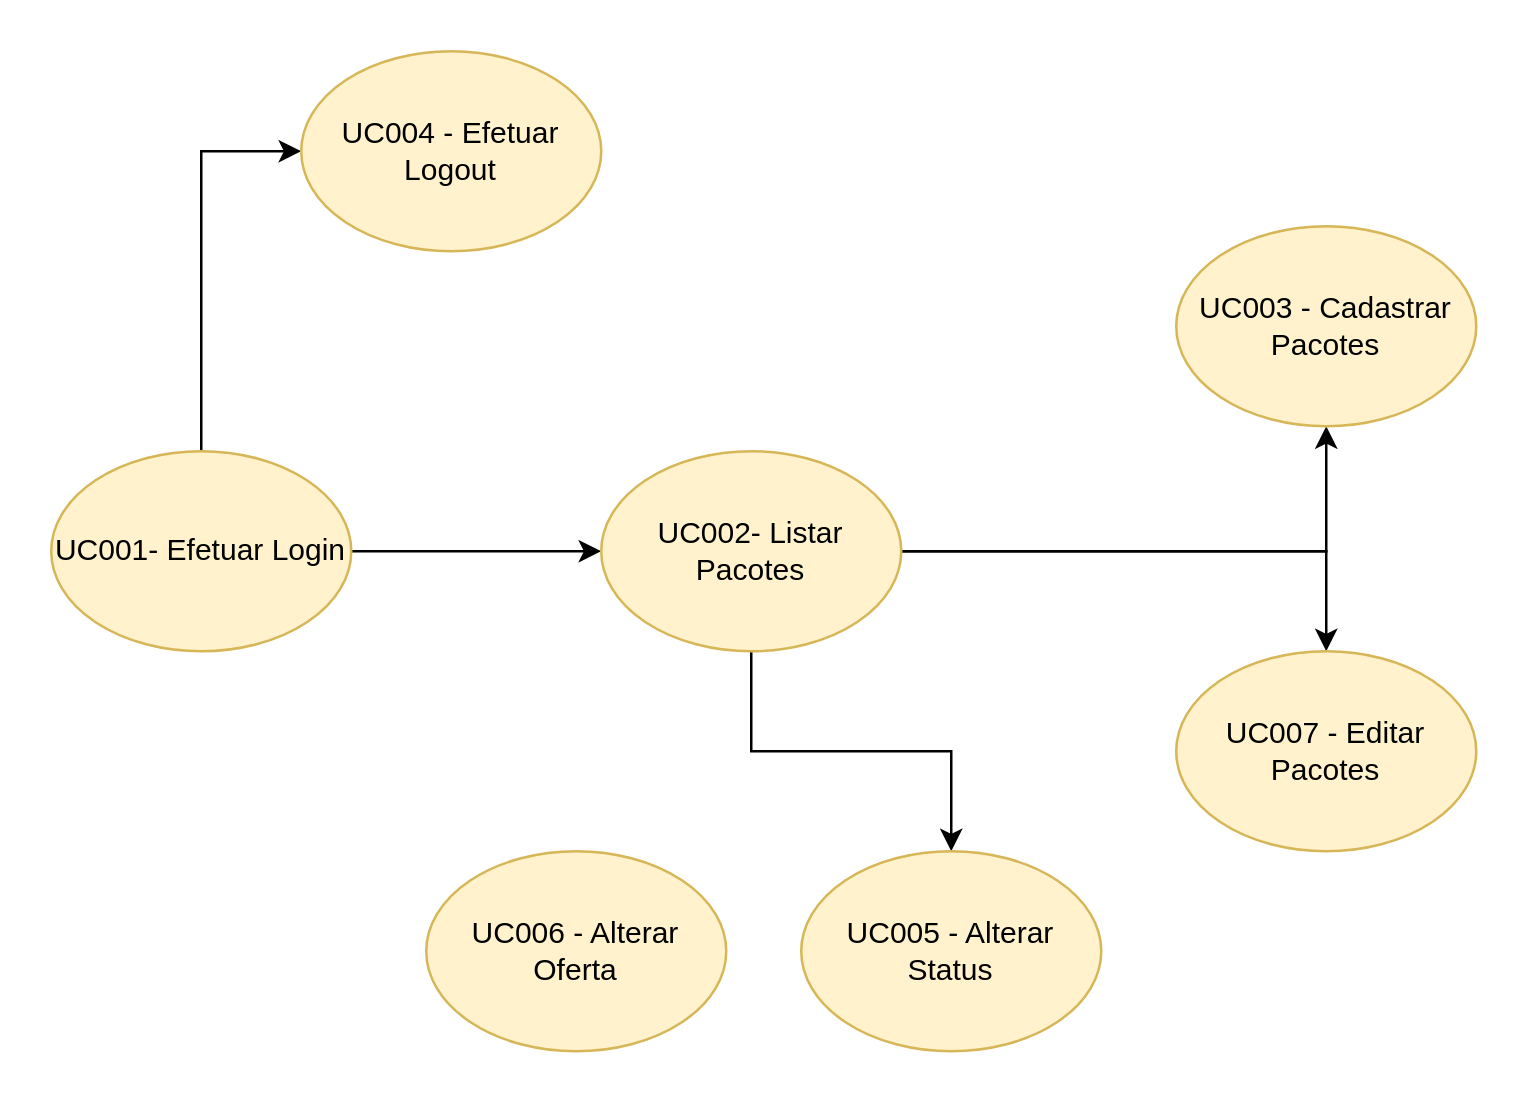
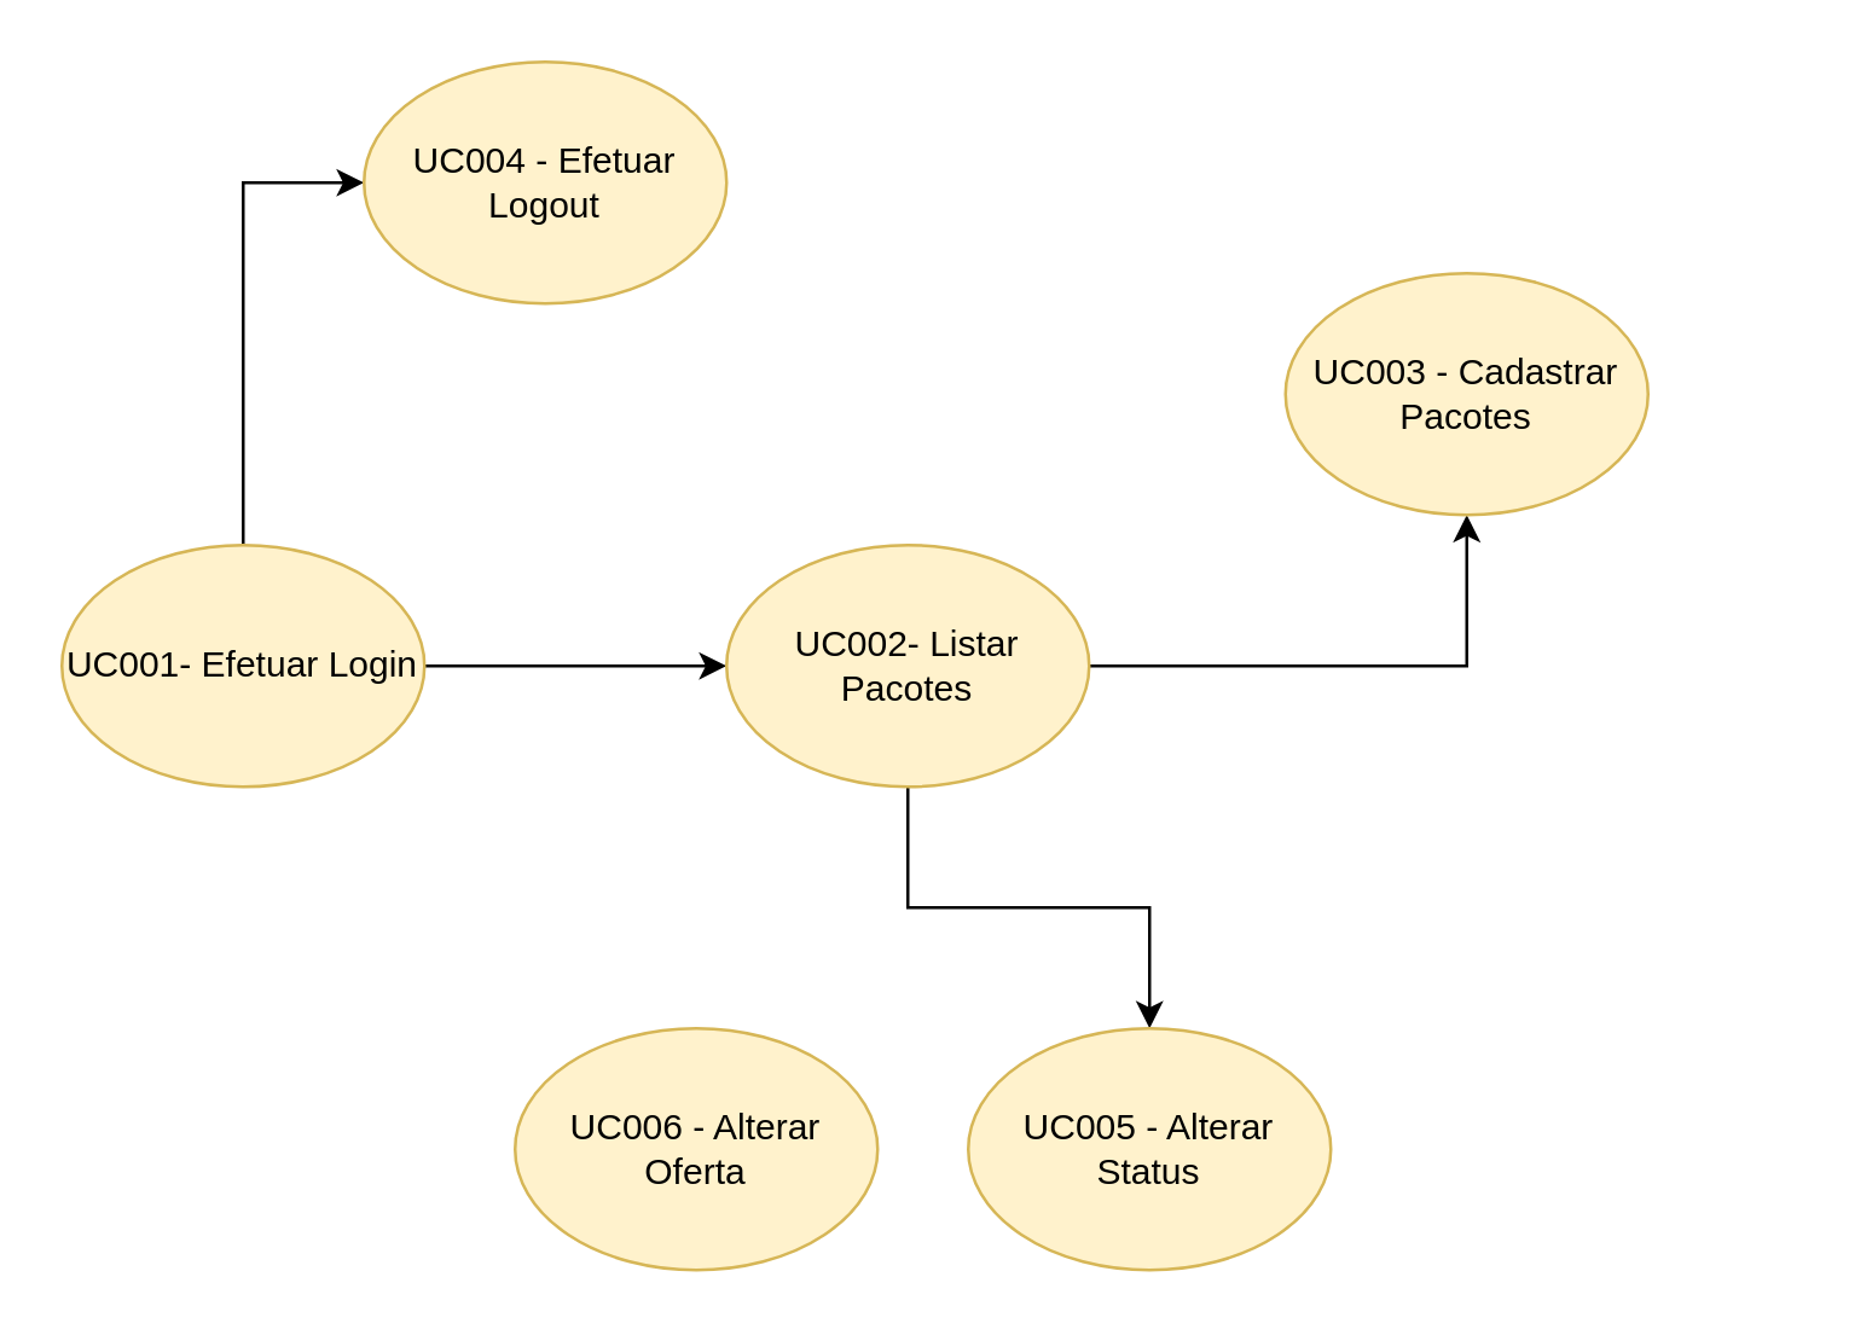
- <mxCell id="9" value="UC003 - Cadastrar Pacotes" style="ellipse;whiteSpace=wrap;html=1;fillColor=#fff2cc;strokeColor=#d6b656;" vertex="1" parent="1"><mxGeometry x="470" y="90" width="120" height="80" as="geometry" /></mxCell>
+ <mxCell id="9" value="UC003 - Cadastrar Pacotes" style="ellipse;whiteSpace=wrap;html=1;fillColor=#fff2cc;strokeColor=#d6b656;" vertex="1" parent="1"><mxGeometry x="425" y="90" width="120" height="80" as="geometry" /></mxCell>
- <mxCell id="7" style="edgeStyle=orthogonalEdgeStyle;rounded=0;orthogonalLoop=1;jettySize=auto;html=1;entryX=0.5;entryY=0;entryDx=0;entryDy=0;" edge="1" parent="1" source="8" target="10"><mxGeometry relative="1" as="geometry" /></mxCell>
- <mxCell id="10" value="UC007 - Editar Pacotes" style="ellipse;whiteSpace=wrap;html=1;fillColor=#fff2cc;strokeColor=#d6b656;" vertex="1" parent="1"><mxGeometry x="470" y="260" width="120" height="80" as="geometry" /></mxCell>
